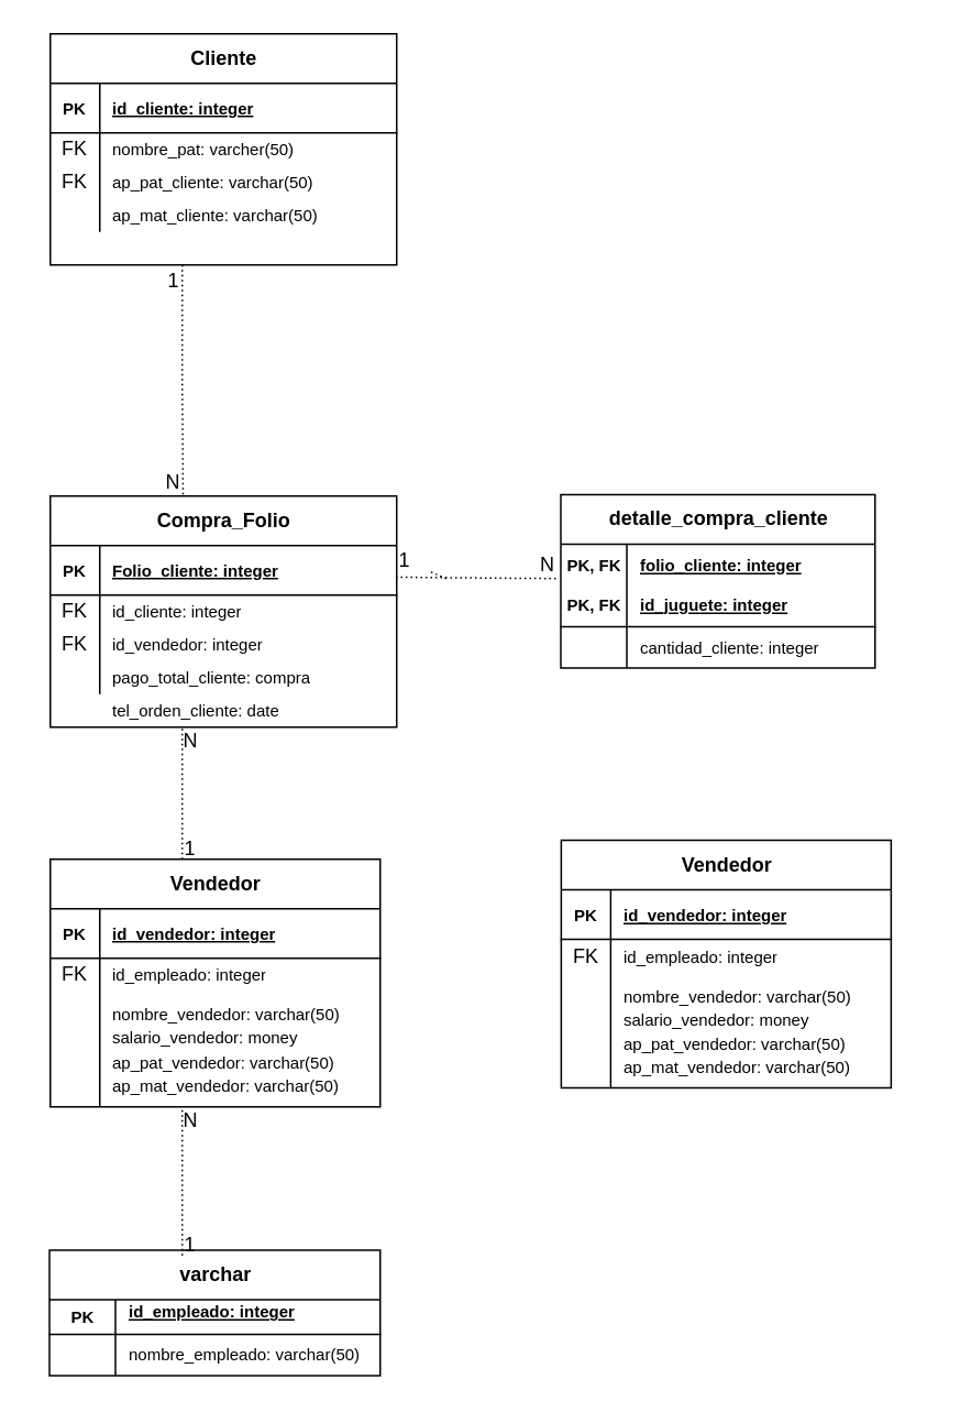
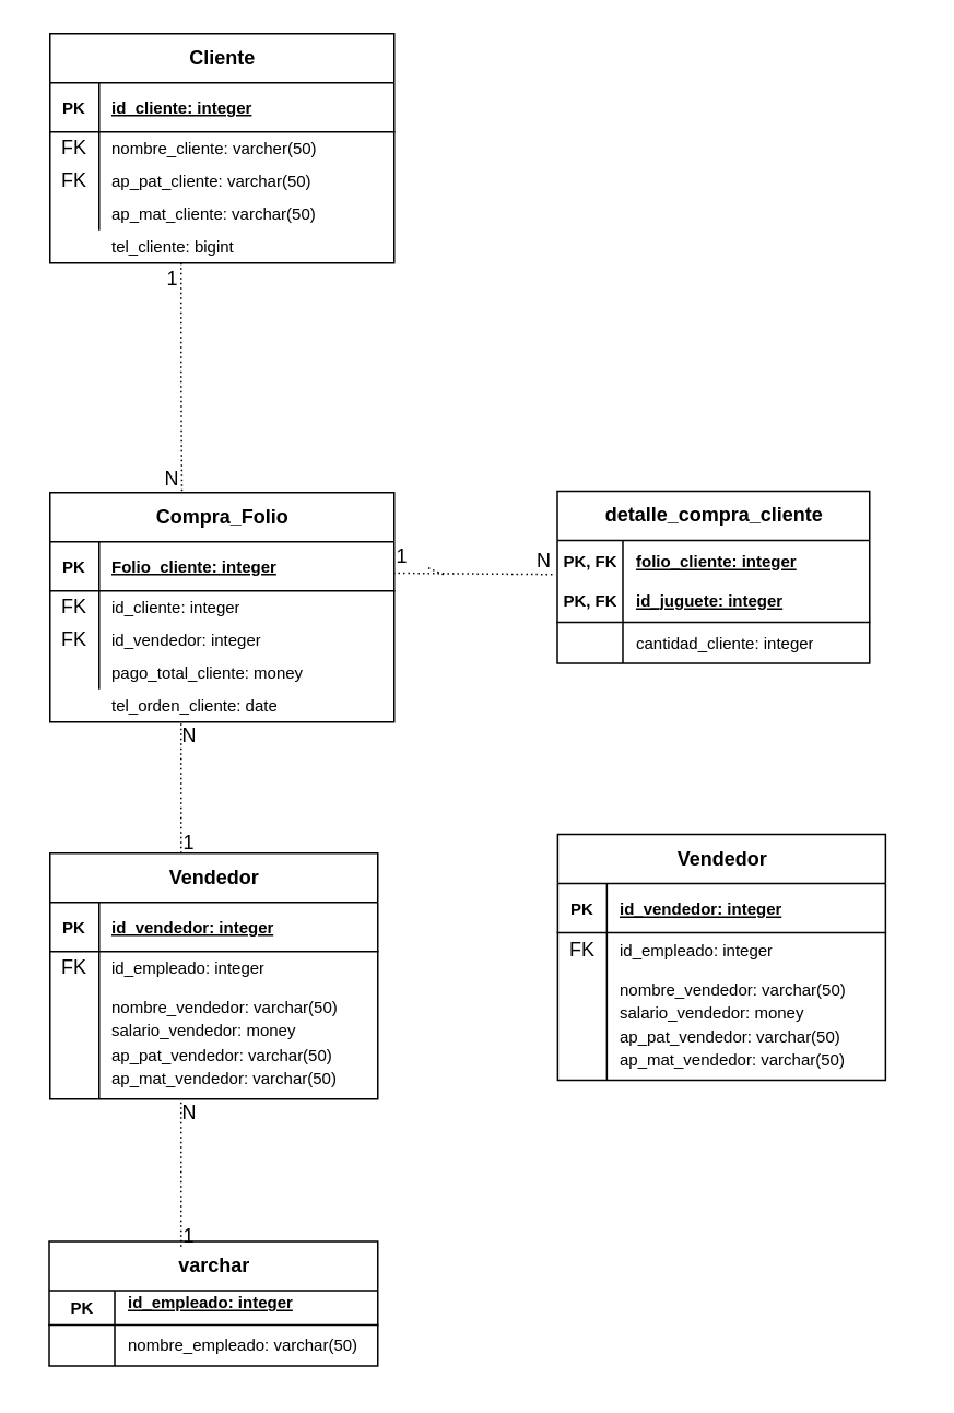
- <mxCell id="24" value="&lt;font face=&quot;Helvetica&quot;&gt;nombre_pat: varcher(50)&lt;/font&gt;" style="shape=partialRectangle;connectable=0;fillColor=none;top=0;left=0;bottom=0;right=0;align=left;spacingLeft=6;overflow=hidden;whiteSpace=wrap;html=1;fontSize=10;" parent="22" vertex="1"><mxGeometry x="30" width="180" height="20" as="geometry"><mxRectangle width="180" height="20" as="alternateBounds" /></mxGeometry></mxCell>
+ <mxCell id="24" value="&lt;font face=&quot;Helvetica&quot;&gt;nombre_cliente: varcher(50)&lt;/font&gt;" style="shape=partialRectangle;connectable=0;fillColor=none;top=0;left=0;bottom=0;right=0;align=left;spacingLeft=6;overflow=hidden;whiteSpace=wrap;html=1;fontSize=10;" parent="22" vertex="1"><mxGeometry x="30" width="180" height="20" as="geometry"><mxRectangle width="180" height="20" as="alternateBounds" /></mxGeometry></mxCell>
+ <mxCell id="31" value="&lt;div&gt;&lt;font&gt;&lt;span style=&quot;font-size: 10px; white-space-collapse: preserve;&quot;&gt;tel_cliente: bigint&lt;/span&gt;&lt;/font&gt;&lt;/div&gt;" style="shape=partialRectangle;connectable=0;fillColor=none;top=0;left=0;bottom=0;right=0;align=left;spacingLeft=6;overflow=hidden;whiteSpace=wrap;html=1;fontFamily=Helvetica;" parent="17" vertex="1"><mxGeometry x="30" y="120" width="180" height="20" as="geometry"><mxRectangle width="180" height="30" as="alternateBounds" /></mxGeometry></mxCell>
- <mxCell id="15" value="&lt;div&gt;&lt;font&gt;&lt;span style=&quot;font-size: 10px; white-space-collapse: preserve;&quot;&gt;pago_total_cliente: compra&lt;/span&gt;&lt;/font&gt;&lt;/div&gt;" style="shape=partialRectangle;connectable=0;fillColor=none;top=0;left=0;bottom=0;right=0;align=left;spacingLeft=6;overflow=hidden;whiteSpace=wrap;html=1;fontFamily=Helvetica;" parent="13" vertex="1"><mxGeometry x="30" width="180" height="20" as="geometry"><mxRectangle width="180" height="20" as="alternateBounds" /></mxGeometry></mxCell>
+ <mxCell id="15" value="&lt;div&gt;&lt;font&gt;&lt;span style=&quot;font-size: 10px; white-space-collapse: preserve;&quot;&gt;pago_total_cliente: money&lt;/span&gt;&lt;/font&gt;&lt;/div&gt;" style="shape=partialRectangle;connectable=0;fillColor=none;top=0;left=0;bottom=0;right=0;align=left;spacingLeft=6;overflow=hidden;whiteSpace=wrap;html=1;fontFamily=Helvetica;" parent="13" vertex="1"><mxGeometry x="30" width="180" height="20" as="geometry"><mxRectangle width="180" height="20" as="alternateBounds" /></mxGeometry></mxCell>
